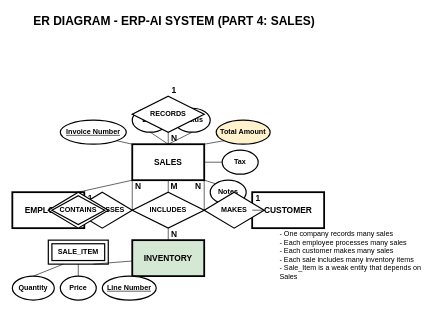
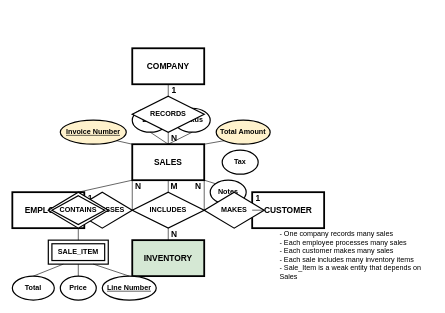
- <mxCell id="2" value="ER DIAGRAM - ERP-AI SYSTEM (PART 4: SALES)" style="text;spacingTop=-5;align=center;fontSize=20;fontStyle=1" parent="1" vertex="1"><mxGeometry x="40" y="20" width="500" height="40" as="geometry" /></mxCell>
+ <mxCell id="3" value="COMPANY" style="whiteSpace=wrap;align=center;verticalAlign=middle;fontStyle=1;strokeWidth=3;fillColor=#FFFFFF;fontSize=14;" parent="1" vertex="1"><mxGeometry x="220" y="80" width="120" height="60" as="geometry" /></mxCell>
+ <mxCell id="18" value="" style="endArrow=none;html=1;rounded=0;exitX=0.5;exitY=1;exitDx=0;exitDy=0;entryX=0.5;entryY=0;entryDx=0;entryDy=0;" parent="1" source="3" target="17" edge="1"><mxGeometry relative="1" as="geometry" /></mxCell>
- <mxCell id="5" value="&lt;u&gt;Invoice Number&lt;/u&gt;" style="ellipse;whiteSpace=wrap;html=1;align=center;fontStyle=1;strokeWidth=2;fillColor=#FFFFFF;fontSize=12;" parent="1" vertex="1"><mxGeometry x="100" y="200" width="110" height="40" as="geometry" /></mxCell>
+ <mxCell id="5" value="&lt;u&gt;Invoice Number&lt;/u&gt;" style="ellipse;whiteSpace=wrap;html=1;align=center;fontStyle=1;strokeWidth=2;fillColor=#fff2cc;fontSize=12;" parent="1" vertex="1"><mxGeometry x="100" y="200" width="110" height="40" as="geometry" /></mxCell>
- <mxCell id="15" value="" style="endArrow=none;html=1;rounded=0;exitX=1;exitY=0.5;exitDx=0;exitDy=0;entryX=0;entryY=0.5;entryDx=0;entryDy=0;" parent="1" source="4" target="9" edge="1"><mxGeometry relative="1" as="geometry" /></mxCell>
+ <mxCell id="43" value="" style="endArrow=none;html=1;rounded=0;exitX=0.5;exitY=1;exitDx=0;exitDy=0;entryX=0.5;entryY=0;entryDx=0;entryDy=0;" parent="1" source="41" target="40" edge="1"><mxGeometry relative="1" as="geometry" /></mxCell>
- <mxCell id="49" value="" style="endArrow=none;html=1;rounded=0;exitX=0.75;exitY=1;exitDx=0;exitDy=0;" parent="1" source="40" target="23" edge="1"><mxGeometry relative="1" as="geometry" /></mxCell>
+ <mxCell id="49" value="" style="endArrow=none;html=1;rounded=0;exitX=0.75;exitY=1;exitDx=0;exitDy=0;entryX=0.5;entryY=0;entryDx=0;entryDy=0;" parent="1" source="40" target="46" edge="1"><mxGeometry relative="1" as="geometry" /></mxCell>
- <mxCell id="44" value="Quantity" style="ellipse;whiteSpace=wrap;html=1;align=center;fontStyle=1;strokeWidth=2;fillColor=#FFFFFF;fontSize=12;" parent="1" vertex="1"><mxGeometry x="20" y="460" width="70" height="40" as="geometry" /></mxCell>
+ <mxCell id="44" value="Total" style="ellipse;whiteSpace=wrap;html=1;align=center;fontStyle=1;strokeWidth=2;fillColor=#FFFFFF;fontSize=12;" parent="1" vertex="1"><mxGeometry x="20" y="460" width="70" height="40" as="geometry" /></mxCell>
